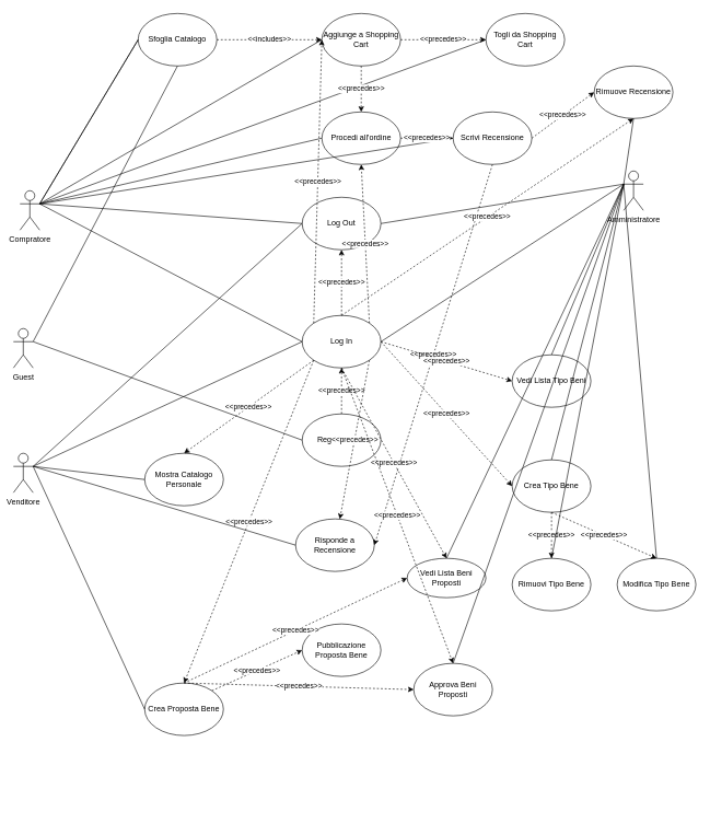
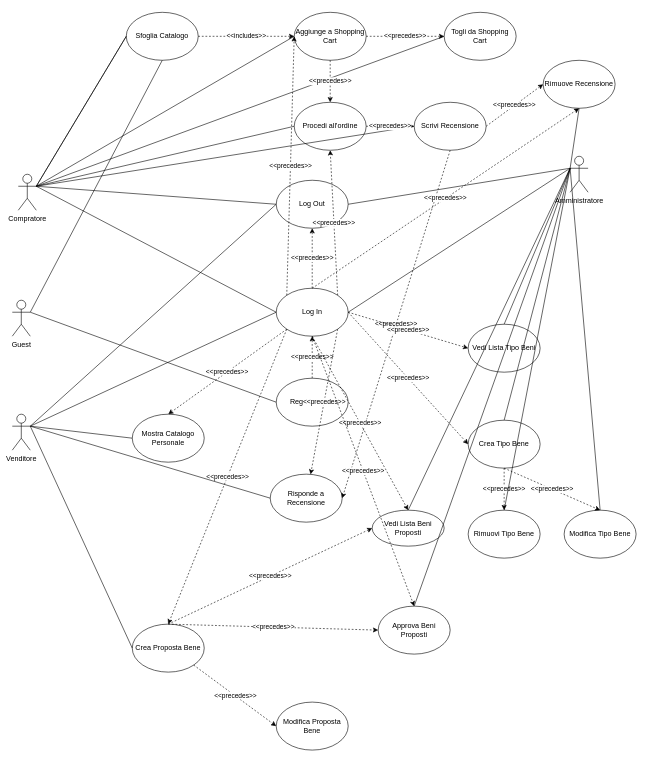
- <mxCell id="44" value="Pubblicazione Proposta Bene" style="ellipse;whiteSpace=wrap;html=1;fillColor=none;" vertex="1" parent="1"><mxGeometry x="460" y="950" width="120" height="80" as="geometry" /></mxCell>
- <mxCell id="45" value="&amp;lt;&amp;lt;precedes&amp;gt;&amp;gt;" style="endArrow=classic;html=1;exitX=1;exitY=0;exitDx=0;exitDy=0;entryX=0;entryY=0.5;entryDx=0;entryDy=0;dashed=1;" edge="1" parent="1" source="39" target="44"><mxGeometry width="50" height="50" relative="1" as="geometry"><mxPoint x="360" y="930" as="sourcePoint" /><mxPoint x="470" y="930" as="targetPoint" /></mxGeometry></mxCell>
+ <mxCell id="43" value="&amp;lt;&amp;lt;precedes&amp;gt;&amp;gt;" style="endArrow=classic;html=1;exitX=1;exitY=1;exitDx=0;exitDy=0;entryX=0;entryY=0.5;entryDx=0;entryDy=0;dashed=1;" edge="1" parent="1" source="39" target="42"><mxGeometry width="50" height="50" relative="1" as="geometry"><mxPoint x="350" y="920" as="sourcePoint" /><mxPoint x="460" y="920" as="targetPoint" /></mxGeometry></mxCell>
+ <mxCell id="42" value="Modifica Proposta Bene" style="ellipse;whiteSpace=wrap;html=1;fillColor=none;" vertex="1" parent="1"><mxGeometry x="460" y="1170" width="120" height="80" as="geometry" /></mxCell>
